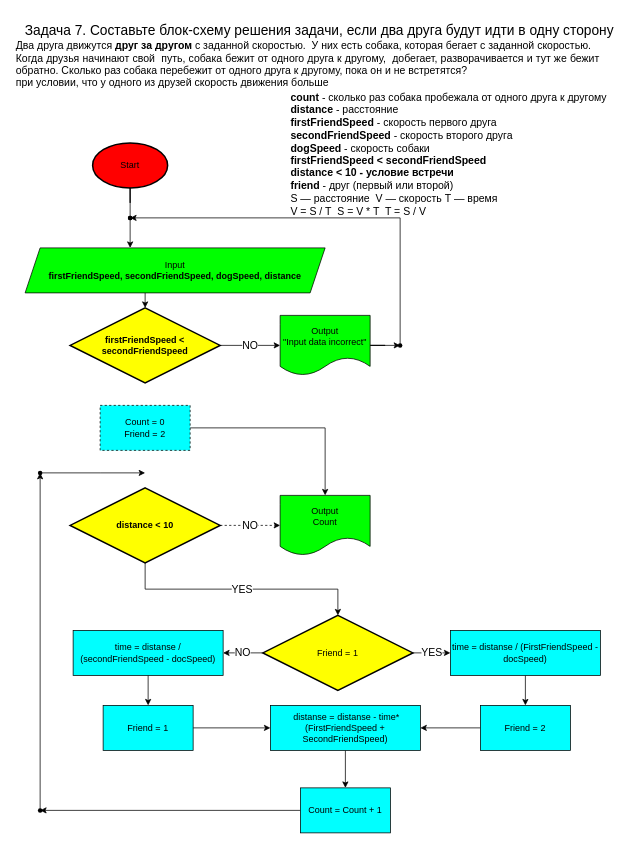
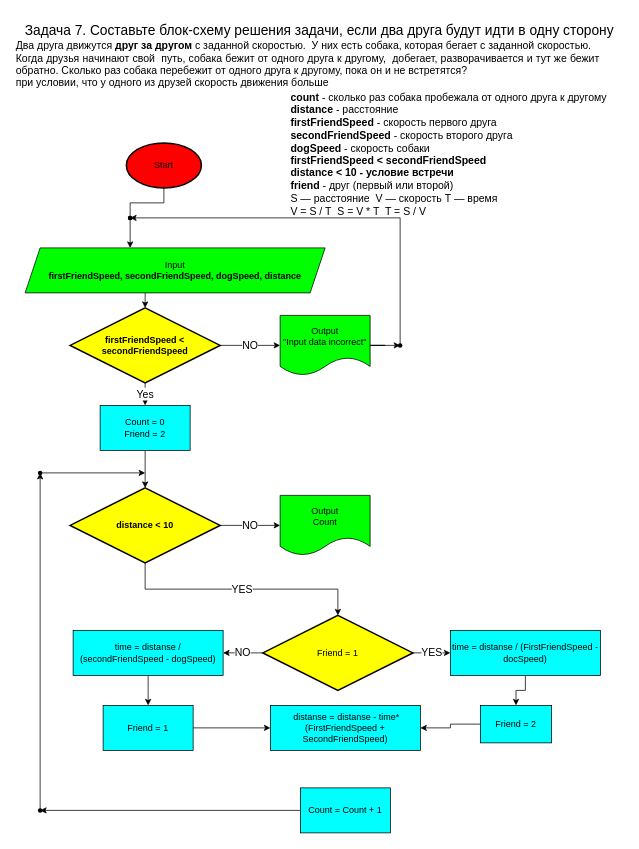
- <mxCell id="3" value="Start" style="strokeWidth=2;html=1;shape=mxgraph.flowchart.start_1;whiteSpace=wrap;fillColor=#FF0000;" parent="1" vertex="1"><mxGeometry x="123" y="190" width="100" height="60" as="geometry" /></mxCell>
+ <mxCell id="3" value="Start" style="strokeWidth=2;html=1;shape=mxgraph.flowchart.start_1;whiteSpace=wrap;fillColor=#FF0000;" parent="1" vertex="1"><mxGeometry x="168" y="190" width="100" height="60" as="geometry" /></mxCell>
+ <mxCell id="14" value="Yes" style="edgeStyle=orthogonalEdgeStyle;rounded=0;orthogonalLoop=1;jettySize=auto;html=1;fontFamily=Helvetica;fontSize=14;" parent="1" source="15" target="6" edge="1"><mxGeometry relative="1" as="geometry" /></mxCell>
- <mxCell id="6" value="&lt;div&gt;Count = 0&lt;/div&gt;&lt;div&gt;Friend = 2&lt;br&gt;&lt;/div&gt;" style="rounded=0;whiteSpace=wrap;html=1;fillColor=#00FFFF;dashed=1;" parent="1" vertex="1"><mxGeometry x="133" y="540" width="120" height="60" as="geometry" /></mxCell>
+ <mxCell id="6" value="&lt;div&gt;Count = 0&lt;/div&gt;&lt;div&gt;Friend = 2&lt;br&gt;&lt;/div&gt;" style="rounded=0;whiteSpace=wrap;html=1;fillColor=#00FFFF;" parent="1" vertex="1"><mxGeometry x="133" y="540" width="120" height="60" as="geometry" /></mxCell>
- <mxCell id="5" value="" style="edgeStyle=orthogonalEdgeStyle;rounded=0;orthogonalLoop=1;jettySize=auto;html=1;fontFamily=Helvetica;fontSize=14;" parent="1" source="6" target="24" edge="1"><mxGeometry relative="1" as="geometry" /></mxCell>
+ <mxCell id="5" value="" style="edgeStyle=orthogonalEdgeStyle;rounded=0;orthogonalLoop=1;jettySize=auto;html=1;fontFamily=Helvetica;fontSize=14;" parent="1" source="6" target="23" edge="1"><mxGeometry relative="1" as="geometry" /></mxCell>
- <mxCell id="21" value="NO" style="edgeStyle=orthogonalEdgeStyle;rounded=0;orthogonalLoop=1;jettySize=auto;html=1;fontFamily=Helvetica;fontSize=14;dashed=1;" parent="1" source="23" target="24" edge="1"><mxGeometry relative="1" as="geometry" /></mxCell>
+ <mxCell id="21" value="NO" style="edgeStyle=orthogonalEdgeStyle;rounded=0;orthogonalLoop=1;jettySize=auto;html=1;fontFamily=Helvetica;fontSize=14;" parent="1" source="23" target="24" edge="1"><mxGeometry relative="1" as="geometry" /></mxCell>
- <mxCell id="29" value="time = distanse / (secondFriendSpeed - docSpeed)" style="rounded=0;whiteSpace=wrap;html=1;fillColor=#00FFFF;" parent="1" vertex="1"><mxGeometry x="97" y="840" width="200" height="60" as="geometry" /></mxCell>
+ <mxCell id="29" value="time = distanse / (secondFriendSpeed - dogSpeed)" style="rounded=0;whiteSpace=wrap;html=1;fillColor=#00FFFF;" parent="1" vertex="1"><mxGeometry x="97" y="840" width="200" height="60" as="geometry" /></mxCell>
- <mxCell id="35" value="&lt;div&gt;Friend = 2&lt;br&gt;&lt;/div&gt;" style="rounded=0;whiteSpace=wrap;html=1;fillColor=#00FFFF;" parent="1" vertex="1"><mxGeometry x="640" y="940" width="120" height="60" as="geometry" /></mxCell>
+ <mxCell id="35" value="&lt;div&gt;Friend = 2&lt;br&gt;&lt;/div&gt;" style="rounded=0;whiteSpace=wrap;html=1;fillColor=#00FFFF;" parent="1" vertex="1"><mxGeometry x="640" y="940" width="95" height="50" as="geometry" /></mxCell>
- <mxCell id="36" value="" style="edgeStyle=orthogonalEdgeStyle;rounded=0;orthogonalLoop=1;jettySize=auto;html=1;fontFamily=Helvetica;fontSize=14;" parent="1" source="37" target="39" edge="1"><mxGeometry relative="1" as="geometry" /></mxCell>
